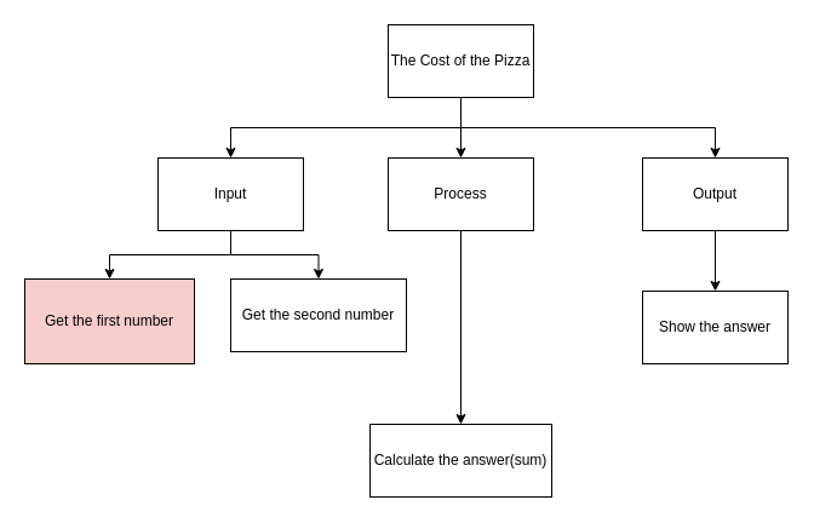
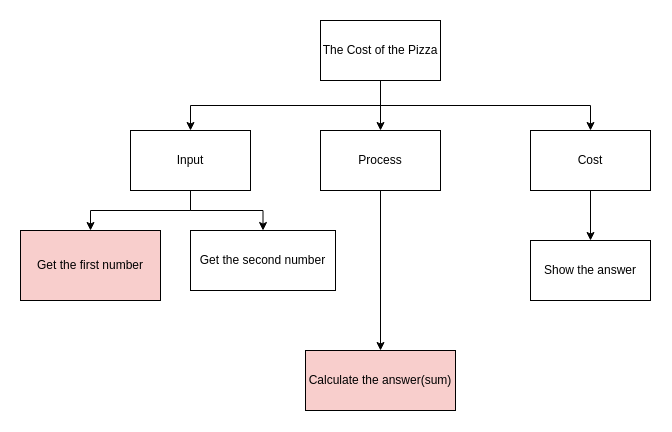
- <mxCell id="12" value="Output" style="rounded=0;whiteSpace=wrap;html=1;" parent="1" vertex="1"><mxGeometry x="530" y="130" width="120" height="60" as="geometry" /></mxCell>
+ <mxCell id="12" value="Cost" style="rounded=0;whiteSpace=wrap;html=1;" parent="1" vertex="1"><mxGeometry x="530" y="130" width="120" height="60" as="geometry" /></mxCell>
- <mxCell id="14" value="Calculate the answer(sum)" style="rounded=0;whiteSpace=wrap;html=1;" parent="1" vertex="1"><mxGeometry x="305" y="350" width="150" height="60" as="geometry" /></mxCell>
+ <mxCell id="14" value="Calculate the answer(sum)" style="rounded=0;whiteSpace=wrap;html=1;fillColor=#f8cecc;" parent="1" vertex="1"><mxGeometry x="305" y="350" width="150" height="60" as="geometry" /></mxCell>
